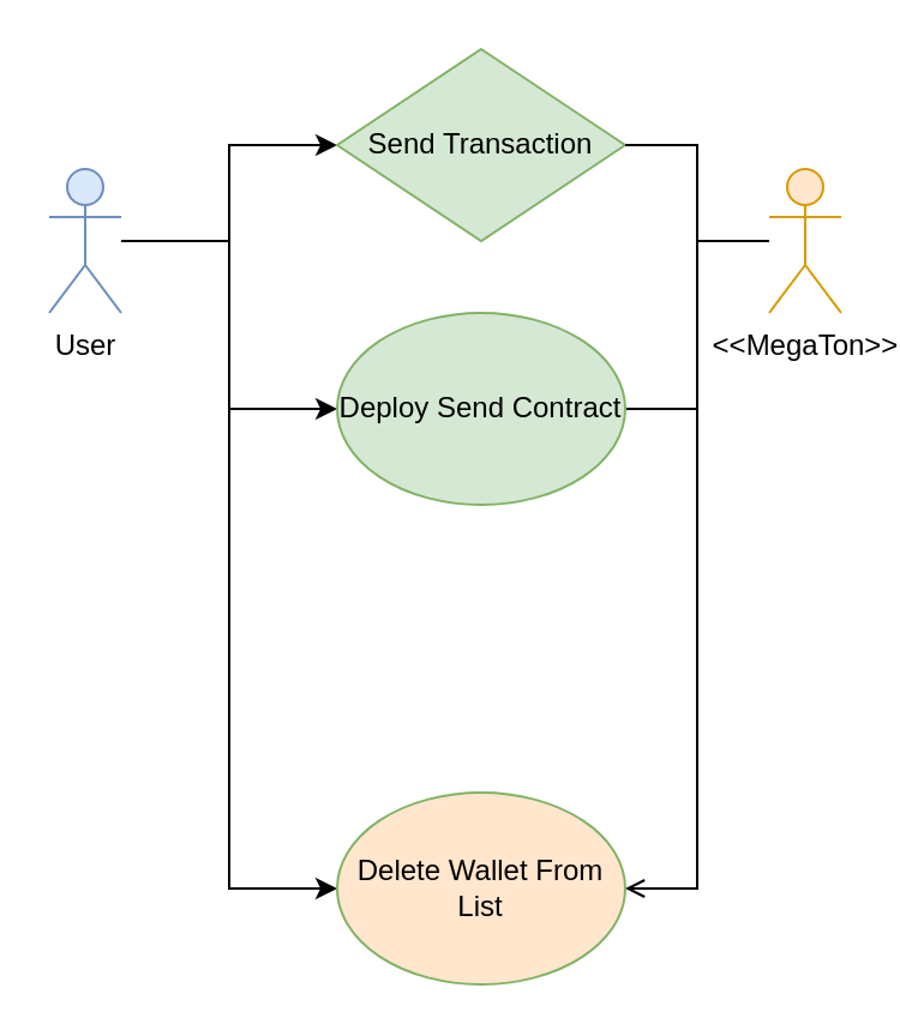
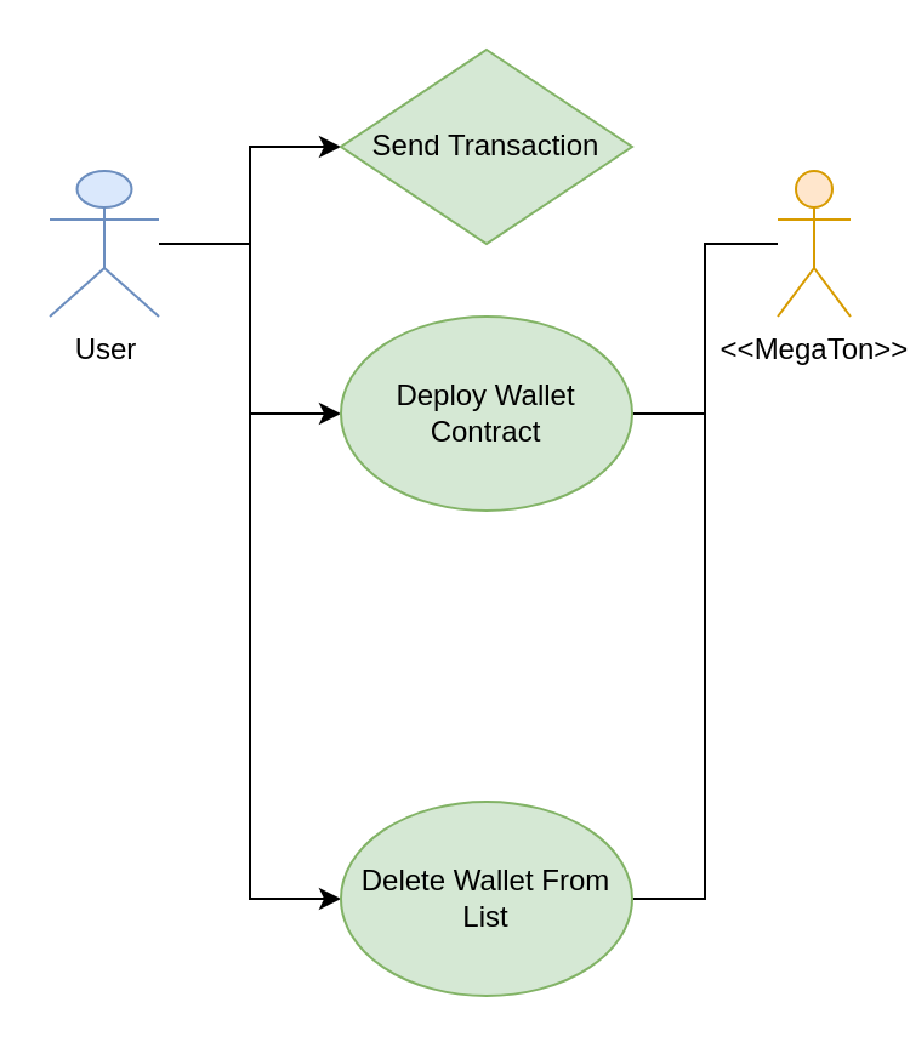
- <mxCell id="8" style="edgeStyle=orthogonalEdgeStyle;rounded=0;orthogonalLoop=1;jettySize=auto;html=1;entryX=1;entryY=0.5;entryDx=0;entryDy=0;endArrow=none;endFill=0;" edge="1" parent="1" source="10" target="6"><mxGeometry relative="1" as="geometry" /></mxCell>
- <mxCell id="5" value="User" style="shape=umlActor;verticalLabelPosition=bottom;verticalAlign=top;html=1;outlineConnect=0;fillColor=#dae8fc;strokeColor=#6c8ebf;" vertex="1" parent="1"><mxGeometry x="20" y="70" width="30" height="60" as="geometry" /></mxCell>
+ <mxCell id="5" value="User" style="shape=umlActor;verticalLabelPosition=bottom;verticalAlign=top;html=1;outlineConnect=0;fillColor=#dae8fc;strokeColor=#6c8ebf;" vertex="1" parent="1"><mxGeometry x="20" y="70" width="45" height="60" as="geometry" /></mxCell>
- <mxCell id="11" value="Deploy Send Contract" style="ellipse;whiteSpace=wrap;html=1;fillColor=#d5e8d4;strokeColor=#82b366;" vertex="1" parent="1"><mxGeometry x="140" y="130" width="120" height="80" as="geometry" /></mxCell>
+ <mxCell id="11" value="Deploy Wallet Contract" style="ellipse;whiteSpace=wrap;html=1;fillColor=#d5e8d4;strokeColor=#82b366;" vertex="1" parent="1"><mxGeometry x="140" y="130" width="120" height="80" as="geometry" /></mxCell>
- <mxCell id="12" value="Delete Wallet From List" style="ellipse;whiteSpace=wrap;html=1;fillColor=#ffe6cc;strokeColor=#82b366;" vertex="1" parent="1"><mxGeometry x="140" y="330" width="120" height="80" as="geometry" /></mxCell>
+ <mxCell id="12" value="Delete Wallet From List" style="ellipse;whiteSpace=wrap;html=1;fillColor=#d5e8d4;strokeColor=#82b366;" vertex="1" parent="1"><mxGeometry x="140" y="330" width="120" height="80" as="geometry" /></mxCell>
- <mxCell id="9" style="edgeStyle=orthogonalEdgeStyle;rounded=0;orthogonalLoop=1;jettySize=auto;html=1;entryX=1;entryY=0.5;entryDx=0;entryDy=0;endArrow=open;endFill=0;" edge="1" parent="1" source="10" target="12"><mxGeometry relative="1" as="geometry" /></mxCell>
+ <mxCell id="9" style="edgeStyle=orthogonalEdgeStyle;rounded=0;orthogonalLoop=1;jettySize=auto;html=1;entryX=1;entryY=0.5;entryDx=0;entryDy=0;endArrow=none;endFill=0;" edge="1" parent="1" source="10" target="12"><mxGeometry relative="1" as="geometry" /></mxCell>
